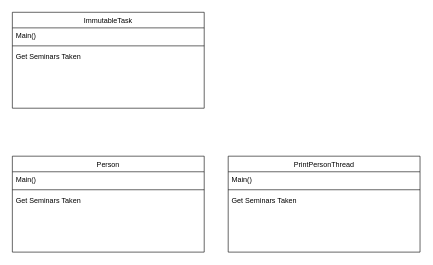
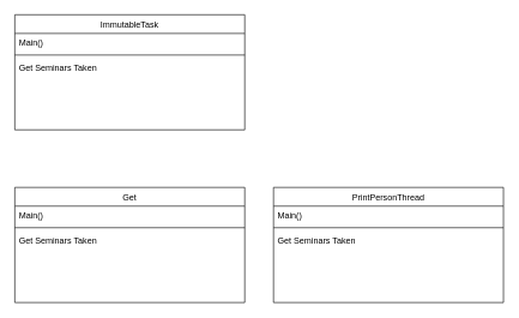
- <mxCell id="6" value="Person" style="swimlane;fontStyle=0;align=center;verticalAlign=top;childLayout=stackLayout;horizontal=1;startSize=26;horizontalStack=0;resizeParent=1;resizeLast=0;collapsible=1;marginBottom=0;rounded=0;shadow=0;strokeWidth=1;" vertex="1" parent="1"><mxGeometry x="20" y="260" width="320" height="160" as="geometry"><mxRectangle x="130" y="380" width="160" height="26" as="alternateBounds" /></mxGeometry></mxCell>
+ <mxCell id="6" value="Get" style="swimlane;fontStyle=0;align=center;verticalAlign=top;childLayout=stackLayout;horizontal=1;startSize=26;horizontalStack=0;resizeParent=1;resizeLast=0;collapsible=1;marginBottom=0;rounded=0;shadow=0;strokeWidth=1;" vertex="1" parent="1"><mxGeometry x="20" y="260" width="320" height="160" as="geometry"><mxRectangle x="130" y="380" width="160" height="26" as="alternateBounds" /></mxGeometry></mxCell>
